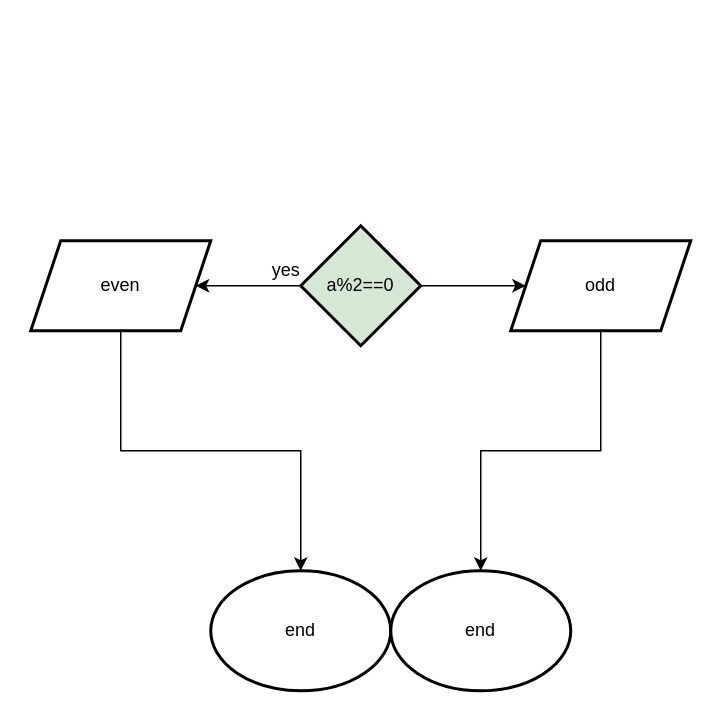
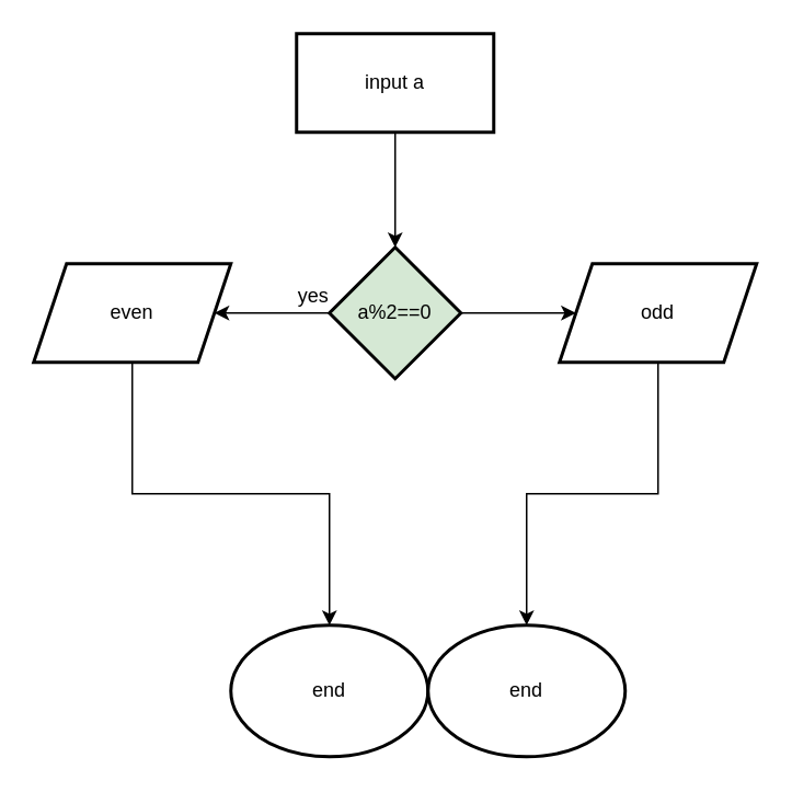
+ <mxCell id="3" value="input a" style="whiteSpace=wrap;html=1;strokeWidth=2;" vertex="1" parent="1"><mxGeometry x="180" y="20" width="120" height="60" as="geometry" /></mxCell>
+ <mxCell id="2" value="" style="edgeStyle=orthogonalEdgeStyle;rounded=0;orthogonalLoop=1;jettySize=auto;html=1;" edge="1" parent="1" source="3" target="6"><mxGeometry relative="1" as="geometry" /></mxCell>
